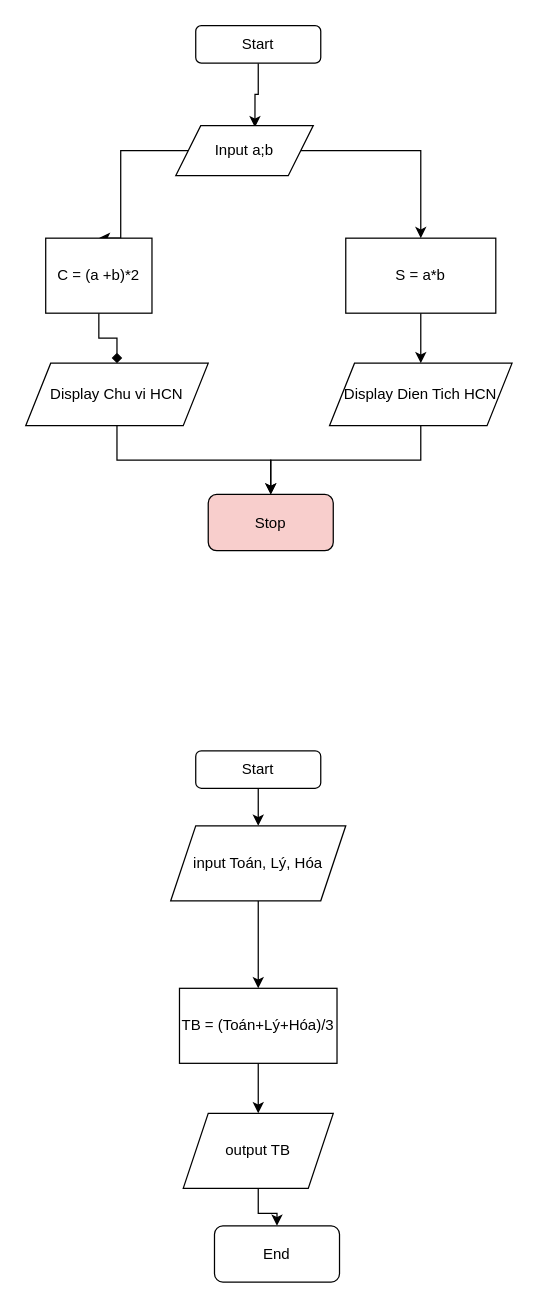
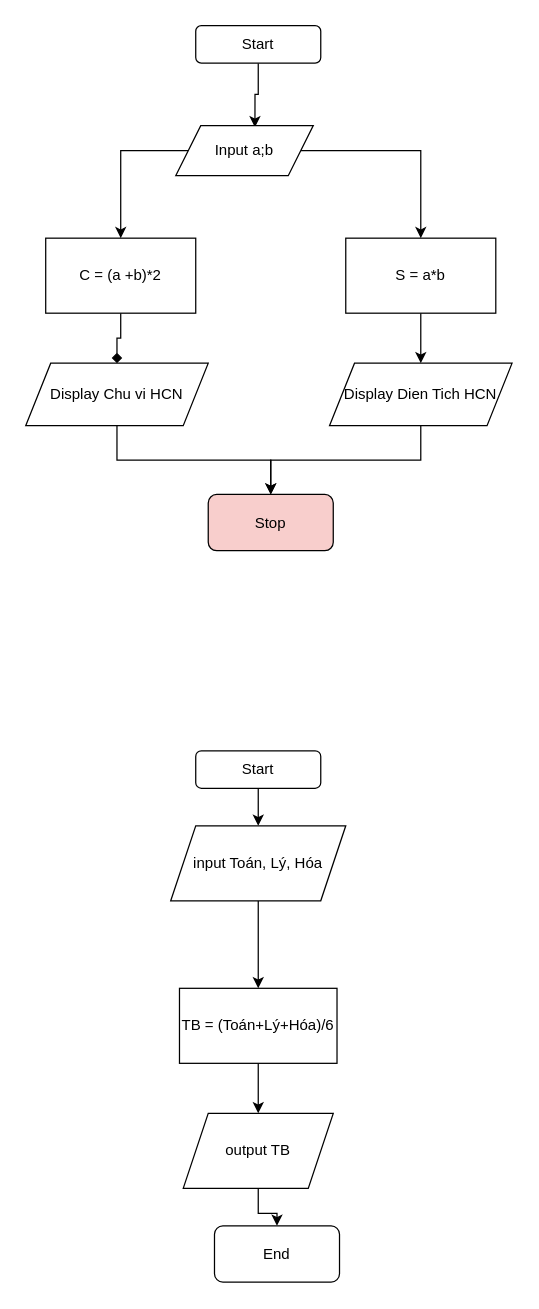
- <mxCell id="8" value="C = (a +b)*2" style="rounded=0;whiteSpace=wrap;html=1;" vertex="1" parent="1"><mxGeometry x="36" y="190" width="85" height="60" as="geometry" /></mxCell>
+ <mxCell id="8" value="C = (a +b)*2" style="rounded=0;whiteSpace=wrap;html=1;" vertex="1" parent="1"><mxGeometry x="36" y="190" width="120" height="60" as="geometry" /></mxCell>
- <mxCell id="21" value="TB = (Toán+Lý+Hóa)/3" style="rounded=0;whiteSpace=wrap;html=1;" vertex="1" parent="1"><mxGeometry x="143" y="790" width="126" height="60" as="geometry" /></mxCell>
+ <mxCell id="21" value="TB = (Toán+Lý+Hóa)/6" style="rounded=0;whiteSpace=wrap;html=1;" vertex="1" parent="1"><mxGeometry x="143" y="790" width="126" height="60" as="geometry" /></mxCell>
